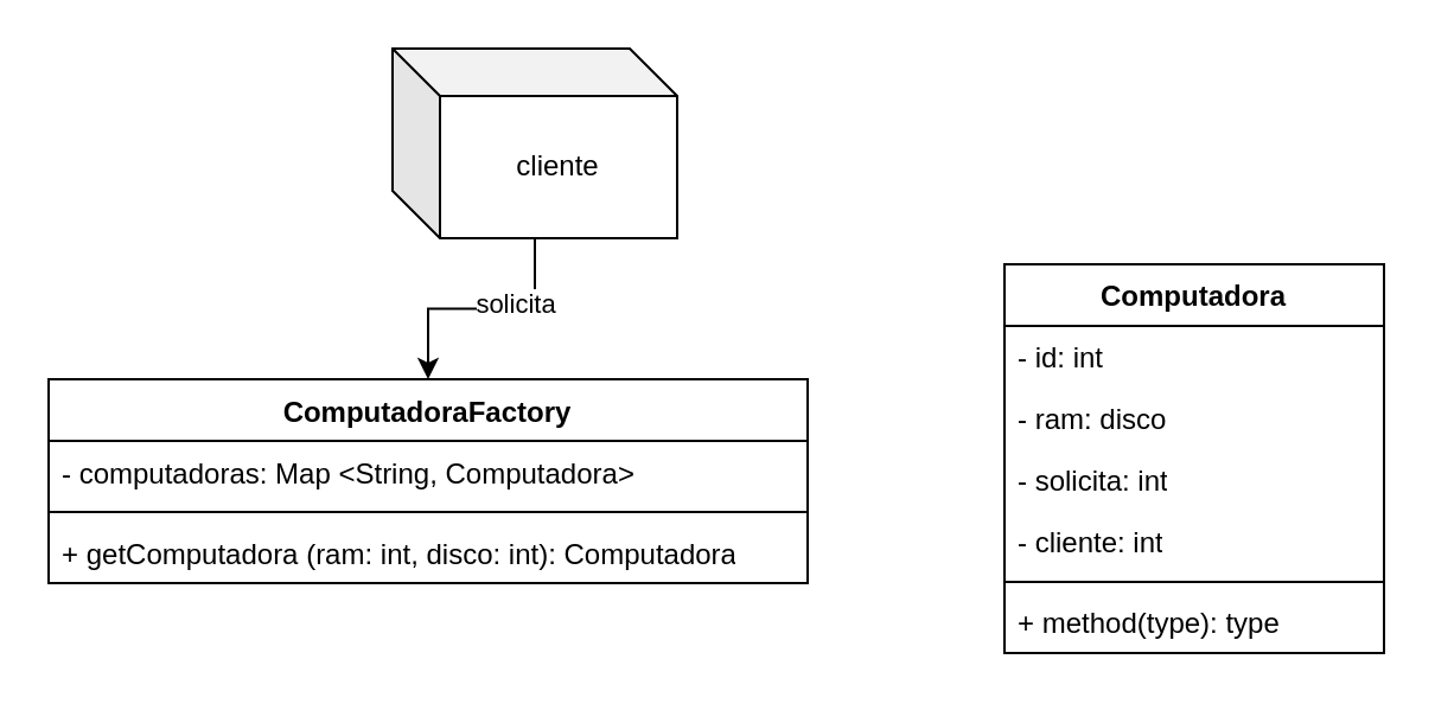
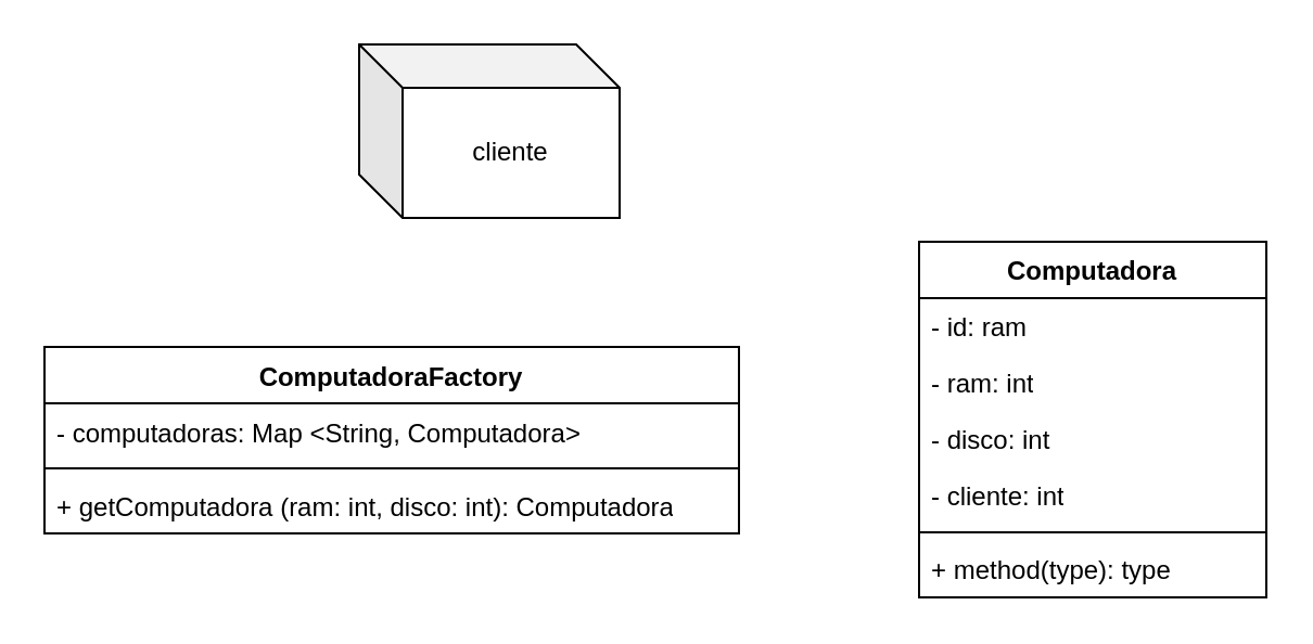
- <mxCell id="6" style="edgeStyle=orthogonalEdgeStyle;rounded=0;orthogonalLoop=1;jettySize=auto;html=1;entryX=0.5;entryY=0;entryDx=0;entryDy=0;" edge="1" parent="1" source="8" target="2"><mxGeometry relative="1" as="geometry" /></mxCell>
- <mxCell id="7" value="solicita" style="edgeLabel;html=1;align=center;verticalAlign=middle;resizable=0;points=[];" vertex="1" connectable="0" parent="6"><mxGeometry x="-0.265" y="-2" relative="1" as="geometry"><mxPoint as="offset" /></mxGeometry></mxCell>
- <mxCell id="10" value="- id: int" style="text;strokeColor=none;fillColor=none;align=left;verticalAlign=top;spacingLeft=4;spacingRight=4;overflow=hidden;rotatable=0;points=[[0,0.5],[1,0.5]];portConstraint=eastwest;whiteSpace=wrap;html=1;" vertex="1" parent="9"><mxGeometry y="26" width="160" height="26" as="geometry" /></mxCell>
+ <mxCell id="10" value="- id: ram" style="text;strokeColor=none;fillColor=none;align=left;verticalAlign=top;spacingLeft=4;spacingRight=4;overflow=hidden;rotatable=0;points=[[0,0.5],[1,0.5]];portConstraint=eastwest;whiteSpace=wrap;html=1;" vertex="1" parent="9"><mxGeometry y="26" width="160" height="26" as="geometry" /></mxCell>
- <mxCell id="11" value="- ram: disco" style="text;strokeColor=none;fillColor=none;align=left;verticalAlign=top;spacingLeft=4;spacingRight=4;overflow=hidden;rotatable=0;points=[[0,0.5],[1,0.5]];portConstraint=eastwest;whiteSpace=wrap;html=1;" vertex="1" parent="9"><mxGeometry y="52" width="160" height="26" as="geometry" /></mxCell>
+ <mxCell id="11" value="- ram: int" style="text;strokeColor=none;fillColor=none;align=left;verticalAlign=top;spacingLeft=4;spacingRight=4;overflow=hidden;rotatable=0;points=[[0,0.5],[1,0.5]];portConstraint=eastwest;whiteSpace=wrap;html=1;" vertex="1" parent="9"><mxGeometry y="52" width="160" height="26" as="geometry" /></mxCell>
- <mxCell id="12" value="- solicita: int" style="text;strokeColor=none;fillColor=none;align=left;verticalAlign=top;spacingLeft=4;spacingRight=4;overflow=hidden;rotatable=0;points=[[0,0.5],[1,0.5]];portConstraint=eastwest;whiteSpace=wrap;html=1;" vertex="1" parent="9"><mxGeometry y="78" width="160" height="26" as="geometry" /></mxCell>
+ <mxCell id="12" value="- disco: int" style="text;strokeColor=none;fillColor=none;align=left;verticalAlign=top;spacingLeft=4;spacingRight=4;overflow=hidden;rotatable=0;points=[[0,0.5],[1,0.5]];portConstraint=eastwest;whiteSpace=wrap;html=1;" vertex="1" parent="9"><mxGeometry y="78" width="160" height="26" as="geometry" /></mxCell>
